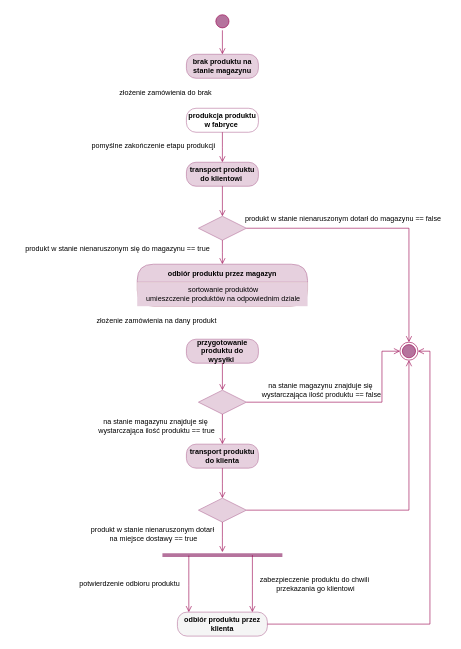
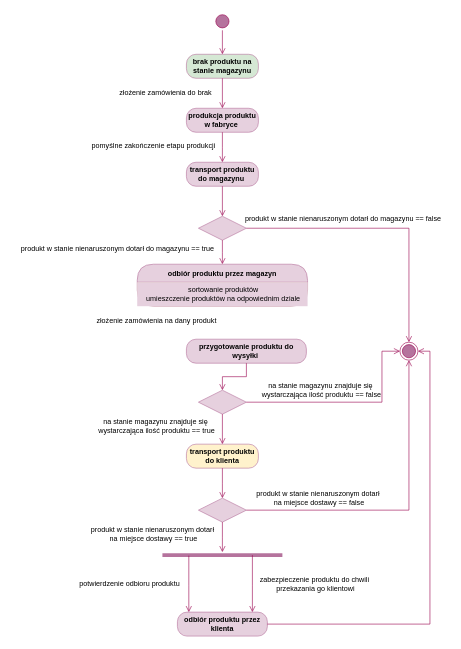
- <mxCell id="2" value="&lt;b&gt;brak produktu na stanie magazynu&lt;/b&gt;" style="rounded=1;whiteSpace=wrap;html=1;arcSize=40;fontColor=#000000;fillColor=#E6D0DE;strokeColor=#B5739D;" vertex="1" parent="1"><mxGeometry x="310" y="90" width="120" height="40" as="geometry" /></mxCell>
+ <mxCell id="2" value="&lt;b&gt;brak produktu na stanie magazynu&lt;/b&gt;" style="rounded=1;whiteSpace=wrap;html=1;arcSize=40;fontColor=#000000;fillColor=#d5e8d4;strokeColor=#B5739D;" vertex="1" parent="1"><mxGeometry x="310" y="90" width="120" height="40" as="geometry" /></mxCell>
+ <mxCell id="6" value="" style="edgeStyle=orthogonalEdgeStyle;html=1;verticalAlign=bottom;endArrow=open;endSize=8;strokeColor=#99004D;rounded=0;entryX=0.5;entryY=0;entryDx=0;entryDy=0;exitX=0.5;exitY=1;exitDx=0;exitDy=0;" edge="1" parent="1" source="2" target="5"><mxGeometry relative="1" as="geometry"><mxPoint x="366" y="200" as="targetPoint" /><mxPoint x="366" y="160" as="sourcePoint" /></mxGeometry></mxCell>
- <mxCell id="5" value="&lt;b&gt;produkcja produktu w fabryce&amp;nbsp;&lt;/b&gt;" style="rounded=1;whiteSpace=wrap;html=1;arcSize=40;fontColor=#000000;fillColor=#ffffff;strokeColor=#B5739D;" vertex="1" parent="1"><mxGeometry x="310" y="180" width="120" height="40" as="geometry" /></mxCell>
+ <mxCell id="5" value="&lt;b&gt;produkcja produktu w fabryce&amp;nbsp;&lt;/b&gt;" style="rounded=1;whiteSpace=wrap;html=1;arcSize=40;fontColor=#000000;fillColor=#E6D0DE;strokeColor=#B5739D;" vertex="1" parent="1"><mxGeometry x="310" y="180" width="120" height="40" as="geometry" /></mxCell>
- <mxCell id="9" value="&lt;b&gt;transport produktu do klientowi&amp;nbsp;&lt;/b&gt;" style="rounded=1;whiteSpace=wrap;html=1;arcSize=40;fontColor=#000000;fillColor=#E6D0DE;strokeColor=#B5739D;" vertex="1" parent="1"><mxGeometry x="310" y="270" width="120" height="40" as="geometry" /></mxCell>
+ <mxCell id="9" value="&lt;b&gt;transport produktu do magazynu&amp;nbsp;&lt;/b&gt;" style="rounded=1;whiteSpace=wrap;html=1;arcSize=40;fontColor=#000000;fillColor=#E6D0DE;strokeColor=#B5739D;" vertex="1" parent="1"><mxGeometry x="310" y="270" width="120" height="40" as="geometry" /></mxCell>
- <mxCell id="17" value="produkt w stanie nienaruszonym się do magazynu == true" style="text;html=1;align=center;verticalAlign=middle;resizable=0;points=[];autosize=1;strokeColor=none;fillColor=none;" vertex="1" parent="1"><mxGeometry x="20" y="400" width="350" height="30" as="geometry" /></mxCell>
+ <mxCell id="17" value="produkt w stanie nienaruszonym dotarł do magazynu == true" style="text;html=1;align=center;verticalAlign=middle;resizable=0;points=[];autosize=1;strokeColor=none;fillColor=none;" vertex="1" parent="1"><mxGeometry x="20" y="400" width="350" height="30" as="geometry" /></mxCell>
- <mxCell id="18" value="&lt;b&gt;przygotowanie produktu do wysyłki&amp;nbsp;&lt;/b&gt;" style="rounded=1;whiteSpace=wrap;html=1;arcSize=40;fontColor=#000000;fillColor=#E6D0DE;strokeColor=#B5739D;" vertex="1" parent="1"><mxGeometry x="310" y="565" width="120" height="40" as="geometry" /></mxCell>
+ <mxCell id="18" value="&lt;b&gt;przygotowanie produktu do wysyłki&amp;nbsp;&lt;/b&gt;" style="rounded=1;whiteSpace=wrap;html=1;arcSize=40;fontColor=#000000;fillColor=#E6D0DE;strokeColor=#B5739D;" vertex="1" parent="1"><mxGeometry x="310" y="565" width="200" height="40" as="geometry" /></mxCell>
- <mxCell id="24" value="&lt;b&gt;transport produktu do klienta&lt;/b&gt;" style="rounded=1;whiteSpace=wrap;html=1;arcSize=40;fontColor=#000000;fillColor=#E6D0DE;strokeColor=#B5739D;" vertex="1" parent="1"><mxGeometry x="310" y="740" width="120" height="40" as="geometry" /></mxCell>
+ <mxCell id="24" value="&lt;b&gt;transport produktu do klienta&lt;/b&gt;" style="rounded=1;whiteSpace=wrap;html=1;arcSize=40;fontColor=#000000;fillColor=#fff2cc;strokeColor=#B5739D;" vertex="1" parent="1"><mxGeometry x="310" y="740" width="120" height="40" as="geometry" /></mxCell>
+ <mxCell id="30" value="produkt w stanie nienaruszonym dotarł&amp;nbsp;&lt;div&gt;na miejsce dostawy == false&lt;/div&gt;" style="text;html=1;align=center;verticalAlign=middle;resizable=0;points=[];autosize=1;strokeColor=none;fillColor=none;" vertex="1" parent="1"><mxGeometry x="416" y="810" width="230" height="40" as="geometry" /></mxCell>
- <mxCell id="32" value="&lt;b&gt;odbiór produktu przez klienta&lt;/b&gt;" style="rounded=1;whiteSpace=wrap;html=1;arcSize=40;fontColor=#000000;fillColor=#f5f5f5;strokeColor=#B5739D;" vertex="1" parent="1"><mxGeometry x="295" y="1020" width="150" height="40" as="geometry" /></mxCell>
+ <mxCell id="32" value="&lt;b&gt;odbiór produktu przez klienta&lt;/b&gt;" style="rounded=1;whiteSpace=wrap;html=1;arcSize=40;fontColor=#000000;fillColor=#E6D0DE;strokeColor=#B5739D;" vertex="1" parent="1"><mxGeometry x="295" y="1020" width="150" height="40" as="geometry" /></mxCell>
